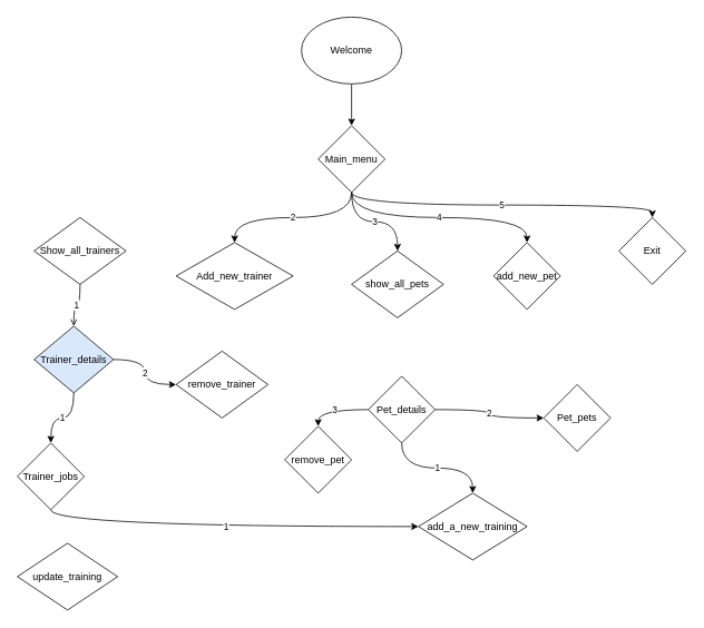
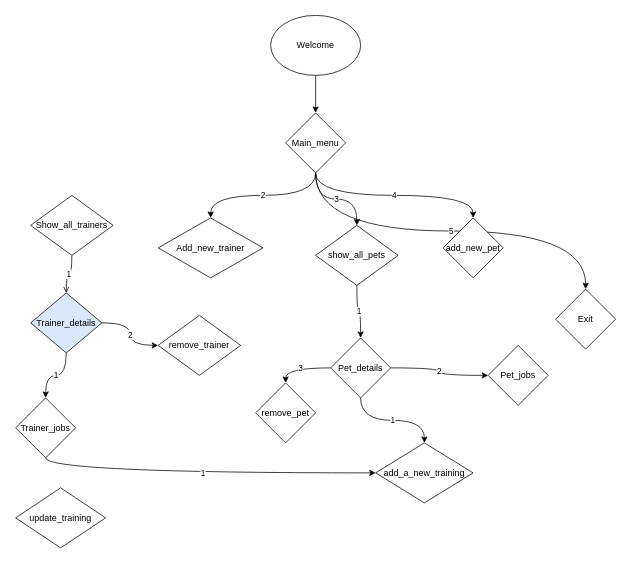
- <mxCell id="15" value="Exit" style="rhombus;whiteSpace=wrap;html=1;" vertex="1" parent="1"><mxGeometry x="740" y="260" width="80" height="80" as="geometry" /></mxCell>
+ <mxCell id="15" value="Exit" style="rhombus;whiteSpace=wrap;html=1;" vertex="1" parent="1"><mxGeometry x="740" y="385" width="80" height="80" as="geometry" /></mxCell>
+ <mxCell id="12" value="1" style="edgeStyle=orthogonalEdgeStyle;curved=1;html=1;exitX=0.5;exitY=1;exitDx=0;exitDy=0;entryX=0.5;entryY=0;entryDx=0;entryDy=0;" edge="1" parent="1" source="13" target="19"><mxGeometry relative="1" as="geometry" /></mxCell>
- <mxCell id="20" value="Pet_pets" style="rhombus;whiteSpace=wrap;html=1;" vertex="1" parent="1"><mxGeometry x="650" y="460" width="80" height="80" as="geometry" /></mxCell>
+ <mxCell id="20" value="Pet_jobs" style="rhombus;whiteSpace=wrap;html=1;" vertex="1" parent="1"><mxGeometry x="650" y="460" width="80" height="80" as="geometry" /></mxCell>
